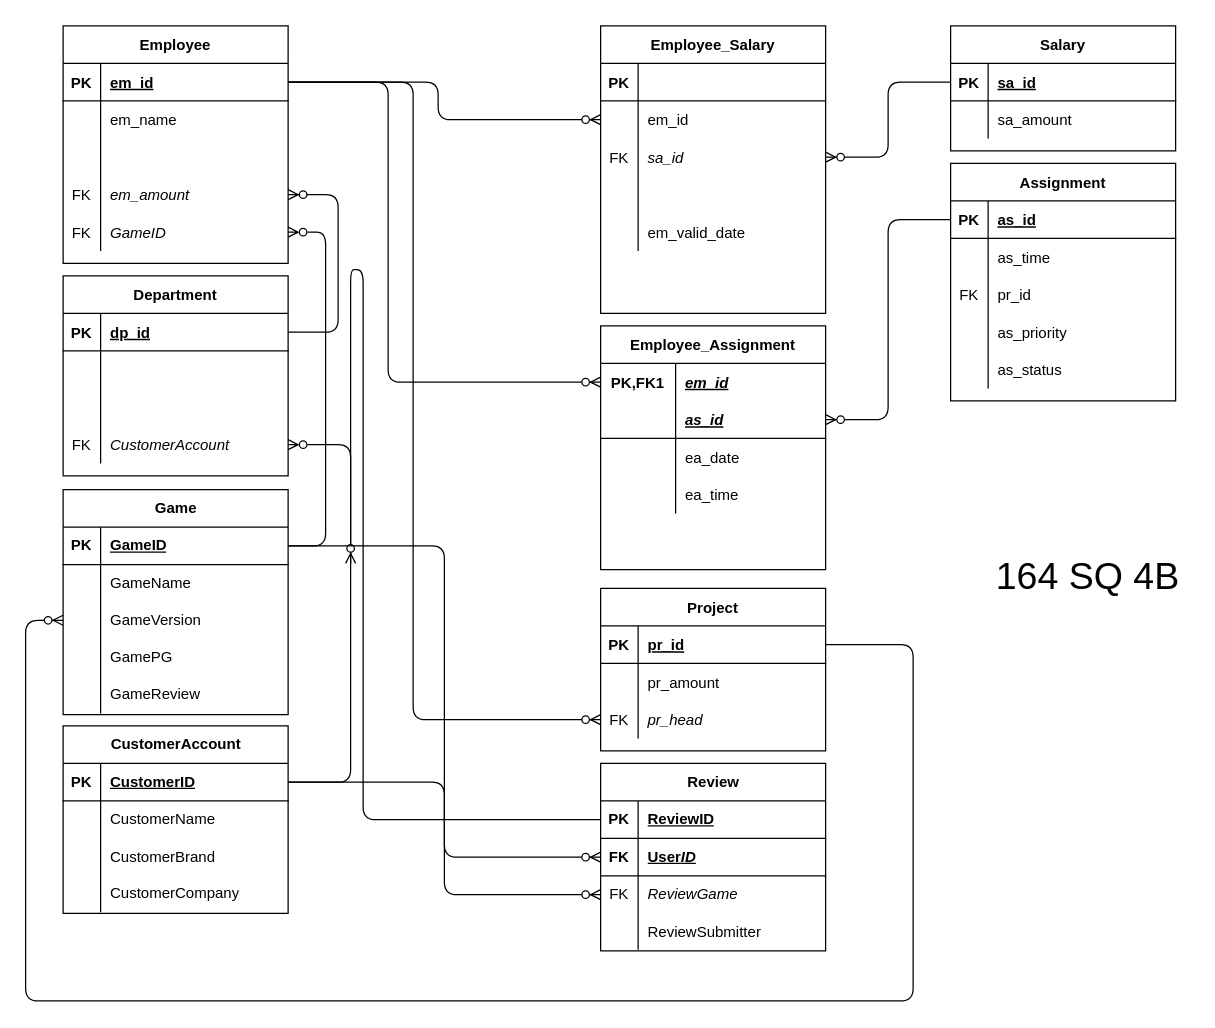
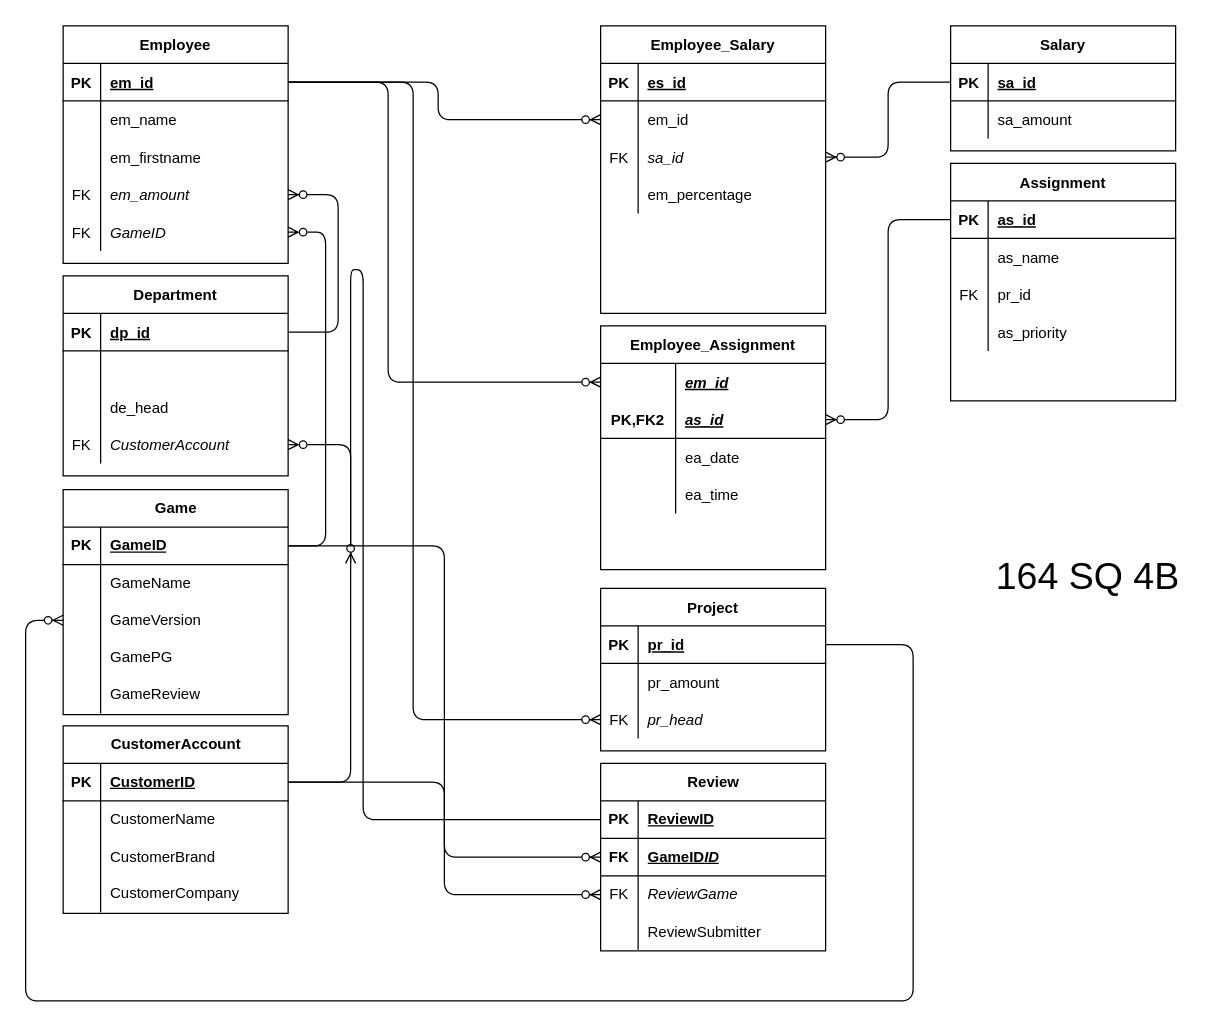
+ <mxCell id="28" value="es_id" style="shape=partialRectangle;connectable=0;fillColor=none;top=0;left=0;bottom=0;right=0;align=left;spacingLeft=6;fontStyle=5;overflow=hidden;labelBackgroundColor=none;" parent="26" vertex="1"><mxGeometry x="30" width="150" height="30" as="geometry"><mxRectangle width="150" height="30" as="alternateBounds" /></mxGeometry></mxCell>
+ <mxCell id="11" value="em_firstname" style="shape=partialRectangle;connectable=0;fillColor=none;top=0;left=0;bottom=0;right=0;align=left;spacingLeft=6;overflow=hidden;labelBackgroundColor=none;" parent="9" vertex="1"><mxGeometry x="30" width="150" height="30" as="geometry"><mxRectangle width="150" height="30" as="alternateBounds" /></mxGeometry></mxCell>
+ <mxCell id="37" value="em_percentage" style="shape=partialRectangle;connectable=0;fillColor=none;top=0;left=0;bottom=0;right=0;align=left;spacingLeft=6;overflow=hidden;labelBackgroundColor=none;" parent="35" vertex="1"><mxGeometry x="30" width="150" height="30" as="geometry"><mxRectangle width="150" height="30" as="alternateBounds" /></mxGeometry></mxCell>
- <mxCell id="40" value="em_valid_date" style="shape=partialRectangle;connectable=0;fillColor=none;top=0;left=0;bottom=0;right=0;align=left;spacingLeft=6;overflow=hidden;labelBackgroundColor=none;" parent="38" vertex="1"><mxGeometry x="30" width="150" height="30" as="geometry"><mxRectangle width="150" height="30" as="alternateBounds" /></mxGeometry></mxCell>
- <mxCell id="69" value="as_time" style="shape=partialRectangle;connectable=0;fillColor=none;top=0;left=0;bottom=0;right=0;align=left;spacingLeft=6;overflow=hidden;labelBackgroundColor=none;" parent="67" vertex="1"><mxGeometry x="30" width="150" height="30" as="geometry"><mxRectangle width="150" height="30" as="alternateBounds" /></mxGeometry></mxCell>
+ <mxCell id="69" value="as_name" style="shape=partialRectangle;connectable=0;fillColor=none;top=0;left=0;bottom=0;right=0;align=left;spacingLeft=6;overflow=hidden;labelBackgroundColor=none;" parent="67" vertex="1"><mxGeometry x="30" width="150" height="30" as="geometry"><mxRectangle width="150" height="30" as="alternateBounds" /></mxGeometry></mxCell>
- <mxCell id="78" value="as_status" style="shape=partialRectangle;connectable=0;fillColor=none;top=0;left=0;bottom=0;right=0;align=left;spacingLeft=6;overflow=hidden;labelBackgroundColor=none;" parent="76" vertex="1"><mxGeometry x="30" width="150" height="30" as="geometry"><mxRectangle width="150" height="30" as="alternateBounds" /></mxGeometry></mxCell>
- <mxCell id="84" value="PK,FK1" style="shape=partialRectangle;connectable=0;fillColor=none;top=0;left=0;bottom=0;right=0;fontStyle=1;overflow=hidden;labelBackgroundColor=none;" parent="83" vertex="1"><mxGeometry width="60" height="30" as="geometry"><mxRectangle width="60" height="30" as="alternateBounds" /></mxGeometry></mxCell>
+ <mxCell id="59" value="de_head" style="shape=partialRectangle;connectable=0;fillColor=none;top=0;left=0;bottom=0;right=0;align=left;spacingLeft=6;overflow=hidden;labelBackgroundColor=none;" parent="57" vertex="1"><mxGeometry x="30" width="150" height="30" as="geometry"><mxRectangle width="150" height="30" as="alternateBounds" /></mxGeometry></mxCell>
+ <mxCell id="87" value="PK,FK2" style="shape=partialRectangle;connectable=0;fillColor=none;top=0;left=0;bottom=0;right=0;fontStyle=1;overflow=hidden;labelBackgroundColor=none;" parent="86" vertex="1"><mxGeometry width="60" height="30" as="geometry"><mxRectangle width="60" height="30" as="alternateBounds" /></mxGeometry></mxCell>
- <mxCell id="136" value="User&lt;i&gt;ID&lt;/i&gt;" style="shape=partialRectangle;connectable=0;fillColor=none;top=0;left=0;bottom=0;right=0;align=left;spacingLeft=6;fontStyle=5;overflow=hidden;whiteSpace=wrap;html=1;labelBackgroundColor=none;" vertex="1" parent="134"><mxGeometry x="30" width="150" height="30" as="geometry"><mxRectangle width="150" height="30" as="alternateBounds" /></mxGeometry></mxCell>
+ <mxCell id="136" value="GameID&lt;i&gt;ID&lt;/i&gt;" style="shape=partialRectangle;connectable=0;fillColor=none;top=0;left=0;bottom=0;right=0;align=left;spacingLeft=6;fontStyle=5;overflow=hidden;whiteSpace=wrap;html=1;labelBackgroundColor=none;" vertex="1" parent="134"><mxGeometry x="30" width="150" height="30" as="geometry"><mxRectangle width="150" height="30" as="alternateBounds" /></mxGeometry></mxCell>
